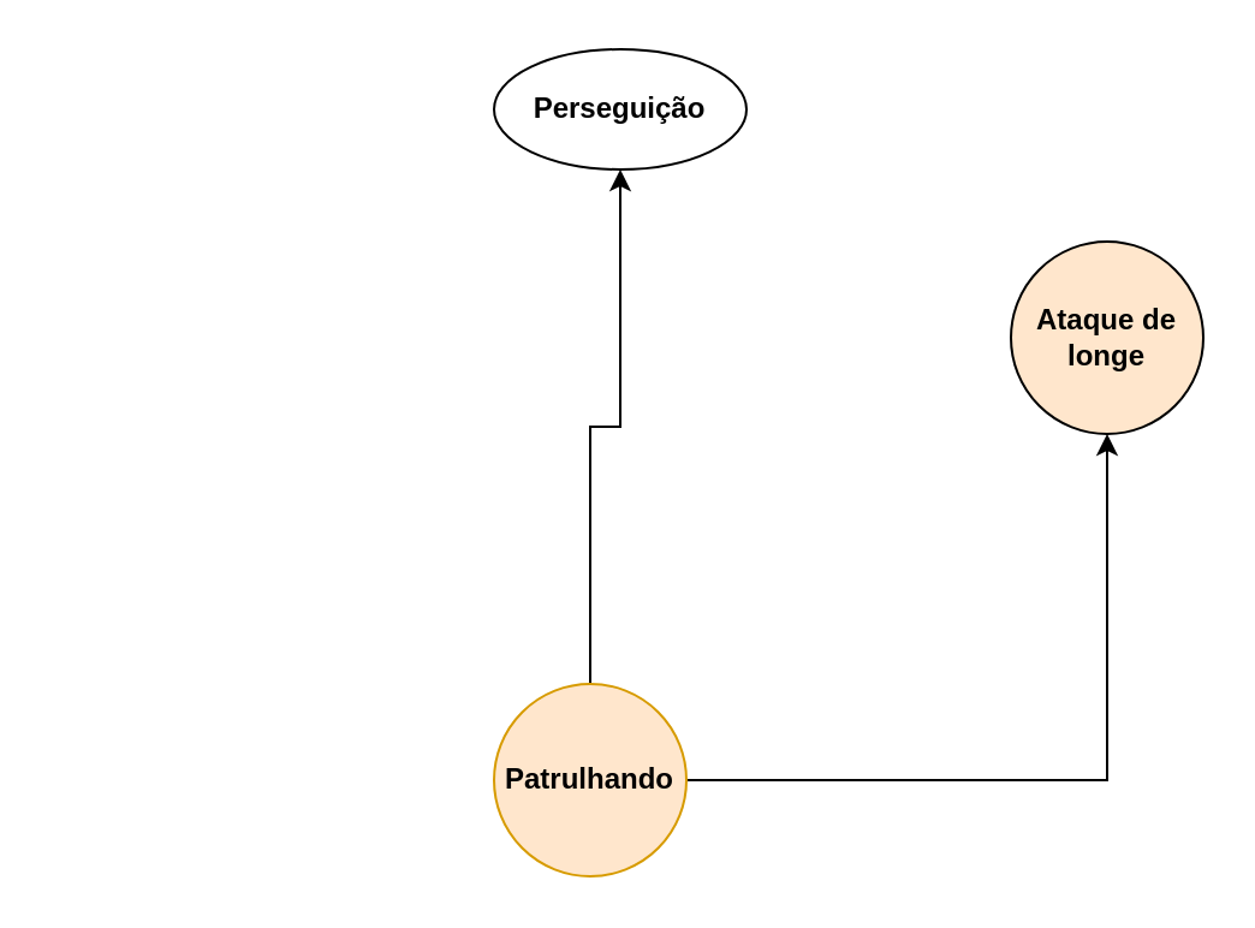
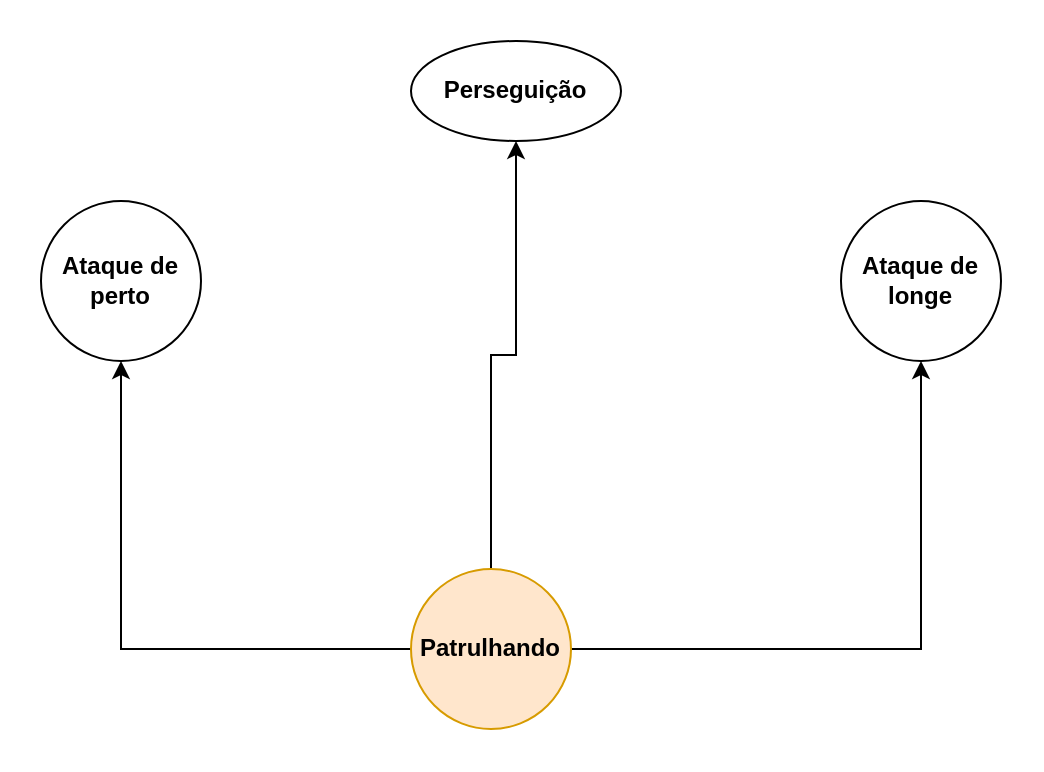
+ <mxCell id="6" value="&lt;b&gt;Ataque de perto&lt;/b&gt;" style="ellipse;whiteSpace=wrap;html=1;aspect=fixed;" vertex="1" parent="1"><mxGeometry x="20" y="100" width="80" height="80" as="geometry" /></mxCell>
- <mxCell id="7" value="&lt;b&gt;Ataque de longe&lt;/b&gt;" style="ellipse;whiteSpace=wrap;html=1;aspect=fixed;fillColor=#ffe6cc;" vertex="1" parent="1"><mxGeometry x="420" y="100" width="80" height="80" as="geometry" /></mxCell>
+ <mxCell id="7" value="&lt;b&gt;Ataque de longe&lt;/b&gt;" style="ellipse;whiteSpace=wrap;html=1;aspect=fixed;" vertex="1" parent="1"><mxGeometry x="420" y="100" width="80" height="80" as="geometry" /></mxCell>
+ <mxCell id="3" style="edgeStyle=orthogonalEdgeStyle;rounded=0;orthogonalLoop=1;jettySize=auto;html=1;entryX=0.5;entryY=1;entryDx=0;entryDy=0;" edge="1" parent="1" source="5" target="6"><mxGeometry relative="1" as="geometry" /></mxCell>
